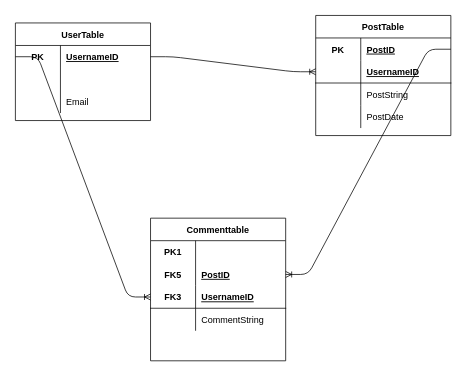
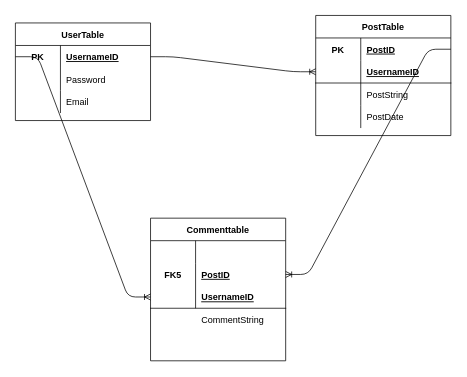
+ <mxCell id="36" value="Password" style="shape=partialRectangle;connectable=0;fillColor=none;top=0;left=0;bottom=0;right=0;align=left;spacingLeft=6;overflow=hidden;" vertex="1" parent="34"><mxGeometry x="60" width="120" height="30" as="geometry" /></mxCell>
- <mxCell id="16" value="PK1" style="shape=partialRectangle;connectable=0;fillColor=none;top=0;left=0;bottom=0;right=0;fontStyle=1;overflow=hidden;" vertex="1" parent="15"><mxGeometry width="60" height="30" as="geometry" /></mxCell>
- <mxCell id="21" value="FK3" style="shape=partialRectangle;connectable=0;fillColor=none;top=0;left=0;bottom=0;right=0;fontStyle=1;overflow=hidden;" vertex="1" parent="20"><mxGeometry width="60" height="30" as="geometry" /></mxCell>
